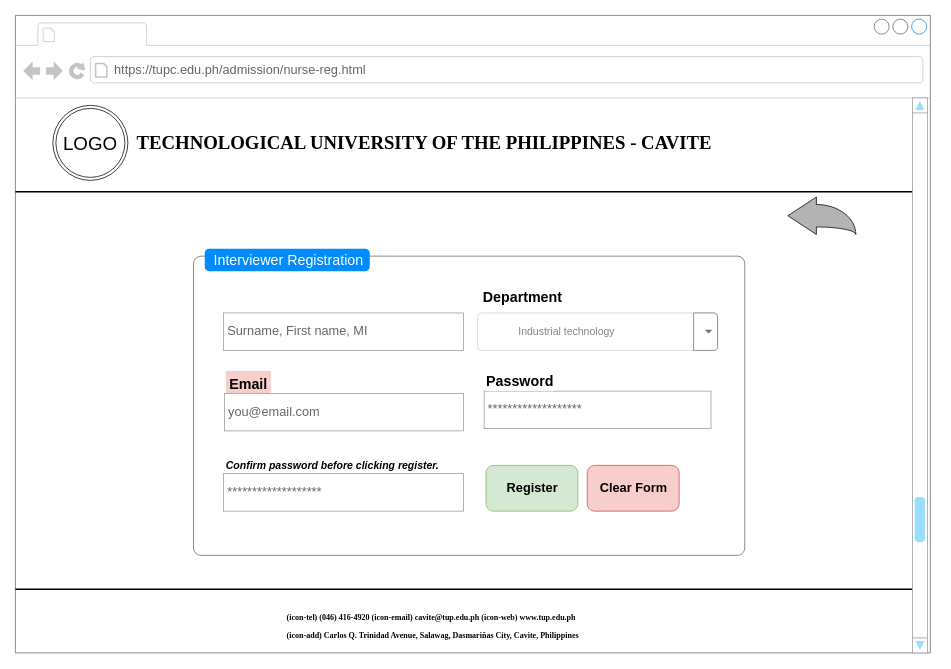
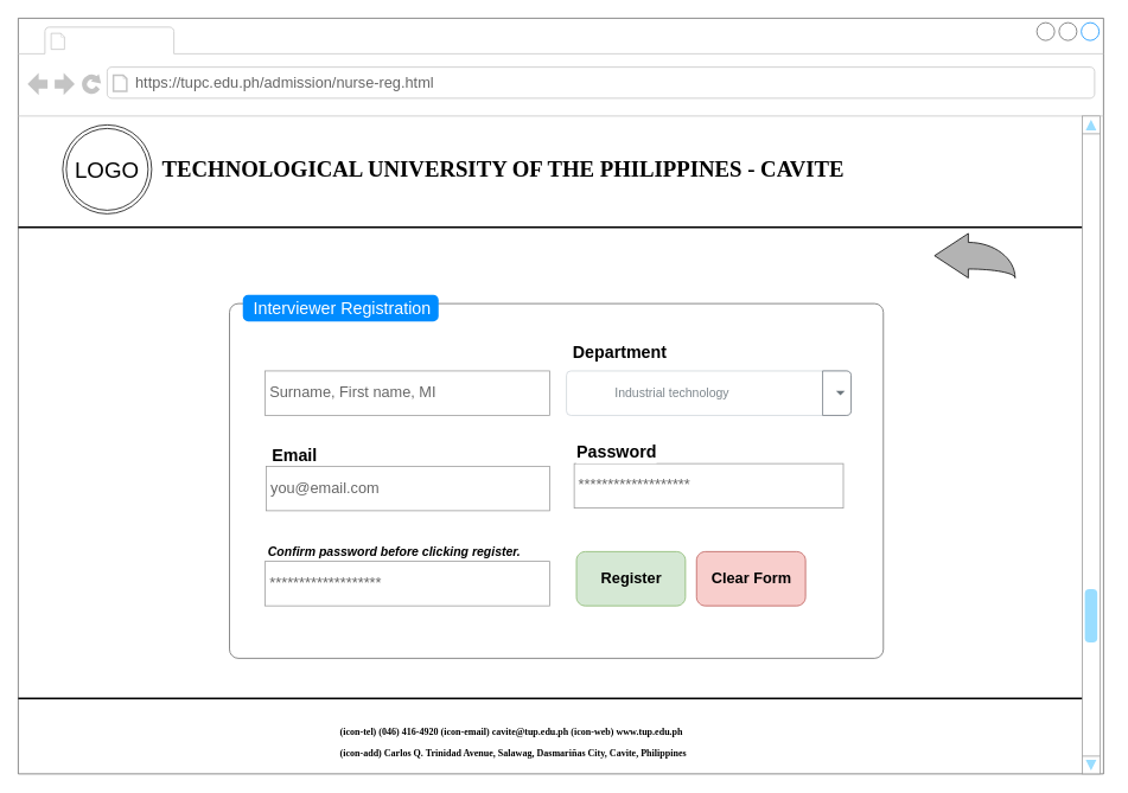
- <mxCell id="15" value="&lt;b&gt;Email&lt;br&gt;&lt;/b&gt;" style="rounded=0;whiteSpace=wrap;html=1;fontSize=19;align=center;verticalAlign=top;strokeColor=none;fillColor=#f8cecc;" parent="10" vertex="1"><mxGeometry x="43.13" y="163" width="60" height="30" as="geometry" /></mxCell>
+ <mxCell id="15" value="&lt;b&gt;Email&lt;br&gt;&lt;/b&gt;" style="rounded=0;whiteSpace=wrap;html=1;fontSize=19;align=center;verticalAlign=top;strokeColor=none;" parent="10" vertex="1"><mxGeometry x="43.13" y="163" width="60" height="30" as="geometry" /></mxCell>
